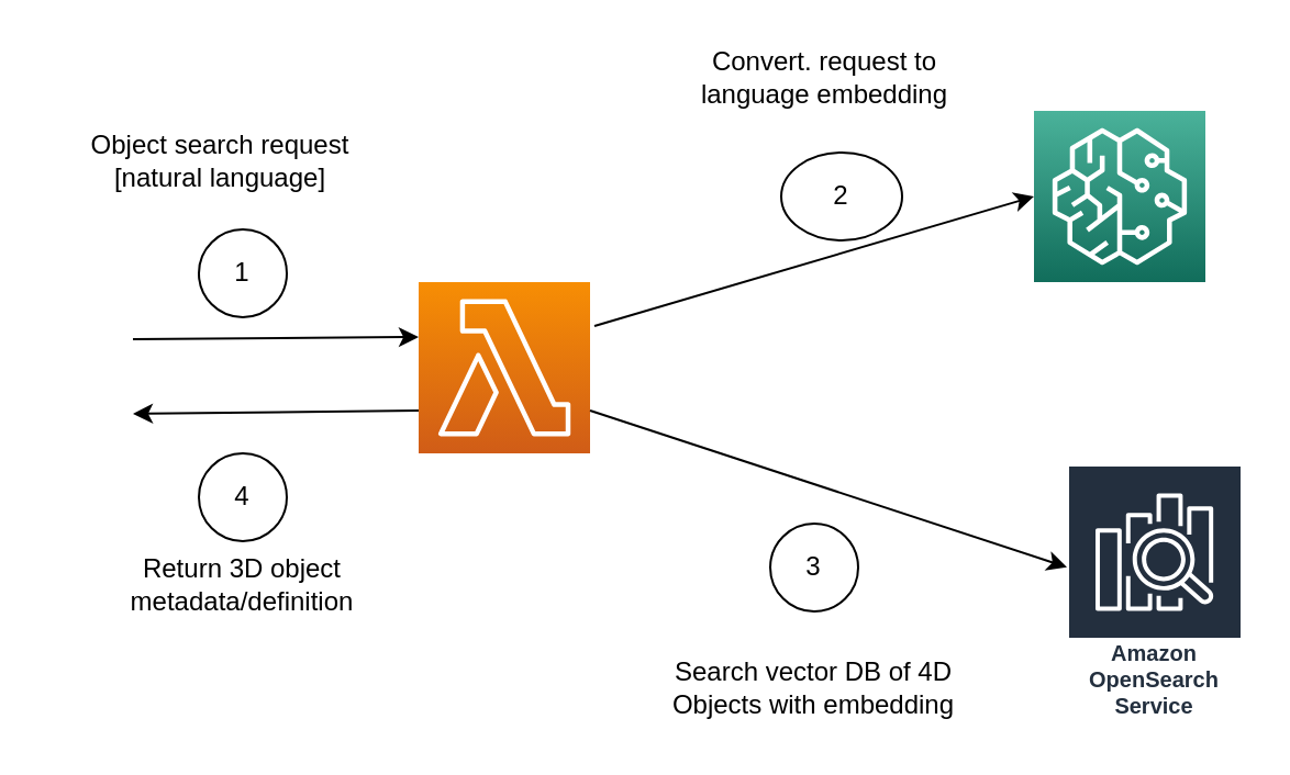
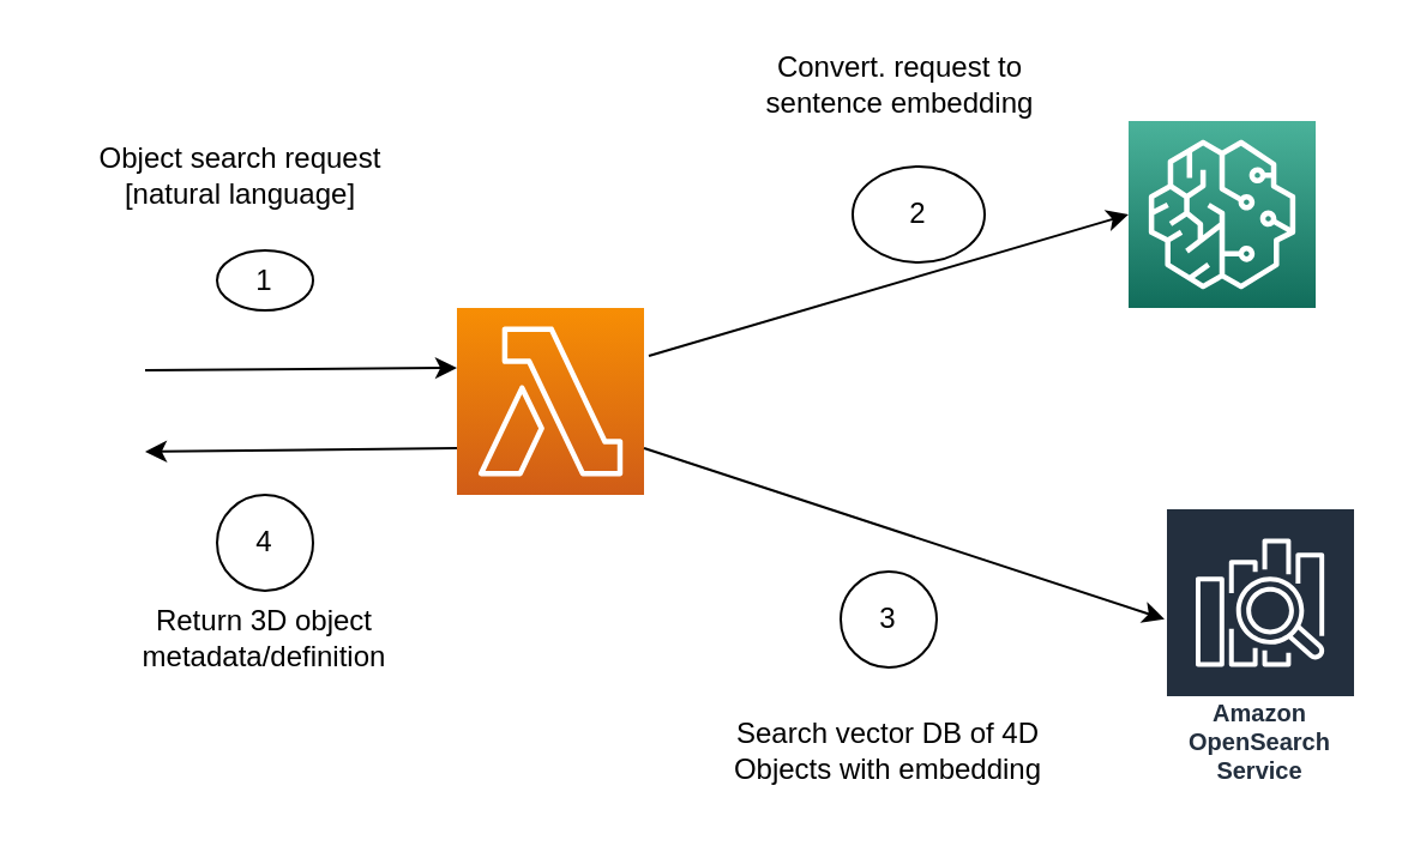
- <mxCell id="9" value="Convert. request to&lt;br&gt;language embedding" style="text;html=1;strokeColor=none;fillColor=none;align=center;verticalAlign=middle;whiteSpace=wrap;rounded=0;" vertex="1" parent="1"><mxGeometry x="295" y="20" width="160" height="30" as="geometry" /></mxCell>
+ <mxCell id="9" value="Convert. request to&lt;br&gt;sentence embedding" style="text;html=1;strokeColor=none;fillColor=none;align=center;verticalAlign=middle;whiteSpace=wrap;rounded=0;" vertex="1" parent="1"><mxGeometry x="295" y="20" width="160" height="30" as="geometry" /></mxCell>
- <mxCell id="7" value="1" style="ellipse;whiteSpace=wrap;html=1;aspect=fixed;" vertex="1" parent="1"><mxGeometry x="90" y="104" width="40" height="40" as="geometry" /></mxCell>
+ <mxCell id="7" value="1" style="ellipse;whiteSpace=wrap;html=1;aspect=fixed;" vertex="1" parent="1"><mxGeometry x="90" y="104" width="40" height="25" as="geometry" /></mxCell>
